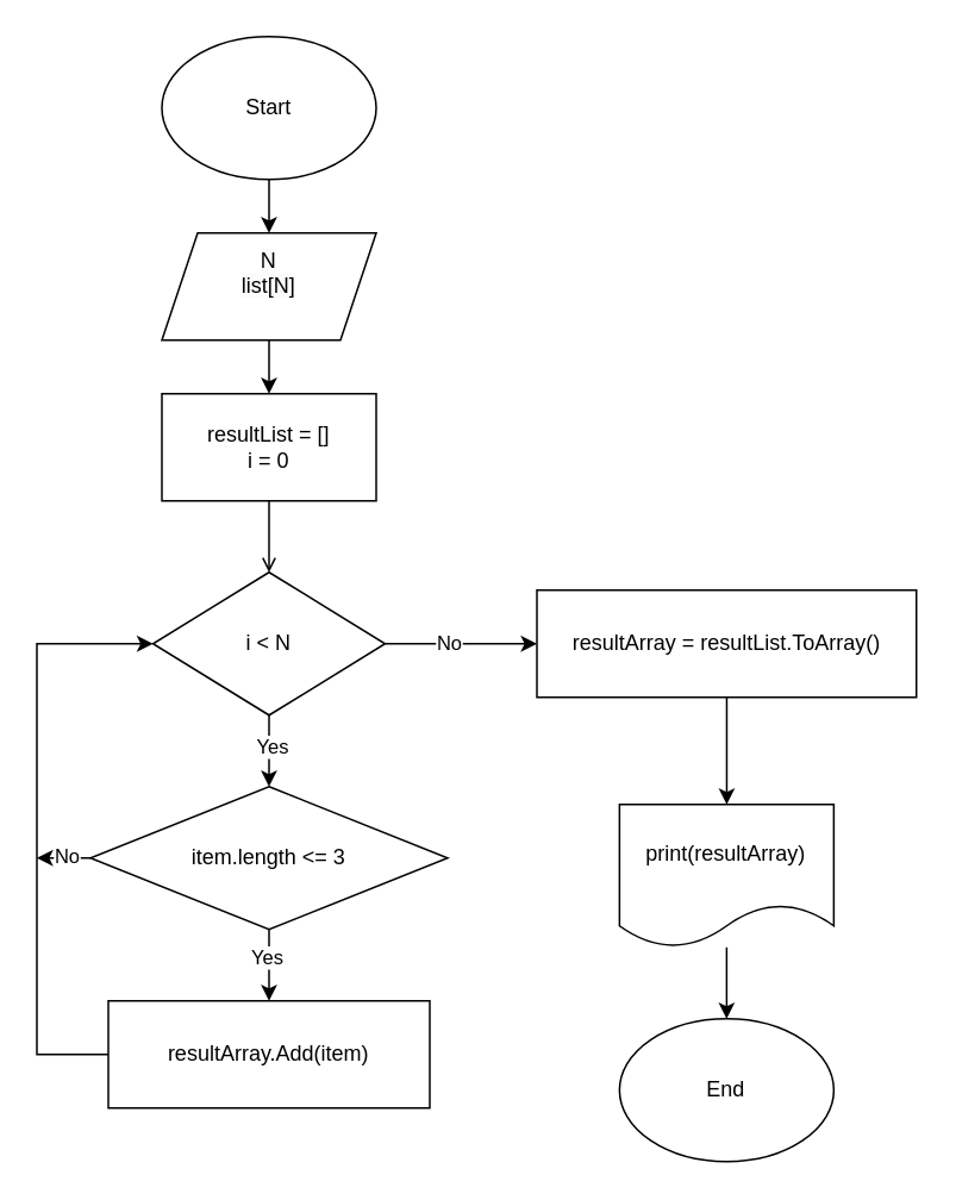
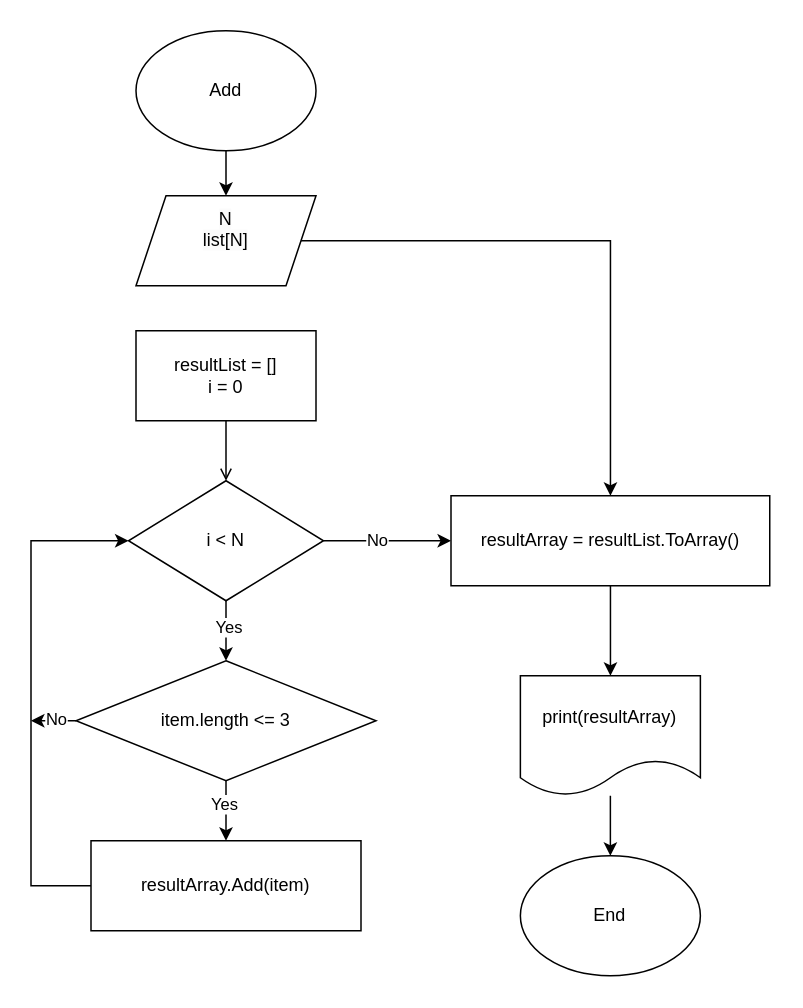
- <mxCell id="3" value="Start" style="ellipse;whiteSpace=wrap;html=1;" vertex="1" parent="1"><mxGeometry x="90" y="20" width="120" height="80" as="geometry" /></mxCell>
+ <mxCell id="3" value="Add" style="ellipse;whiteSpace=wrap;html=1;" vertex="1" parent="1"><mxGeometry x="90" y="20" width="120" height="80" as="geometry" /></mxCell>
- <mxCell id="4" value="" style="edgeStyle=orthogonalEdgeStyle;rounded=0;orthogonalLoop=1;jettySize=auto;html=1;" edge="1" parent="1" source="5" target="7"><mxGeometry relative="1" as="geometry" /></mxCell>
+ <mxCell id="4" value="" style="edgeStyle=orthogonalEdgeStyle;rounded=0;orthogonalLoop=1;jettySize=auto;html=1;" edge="1" parent="1" source="5" target="21"><mxGeometry relative="1" as="geometry" /></mxCell>
